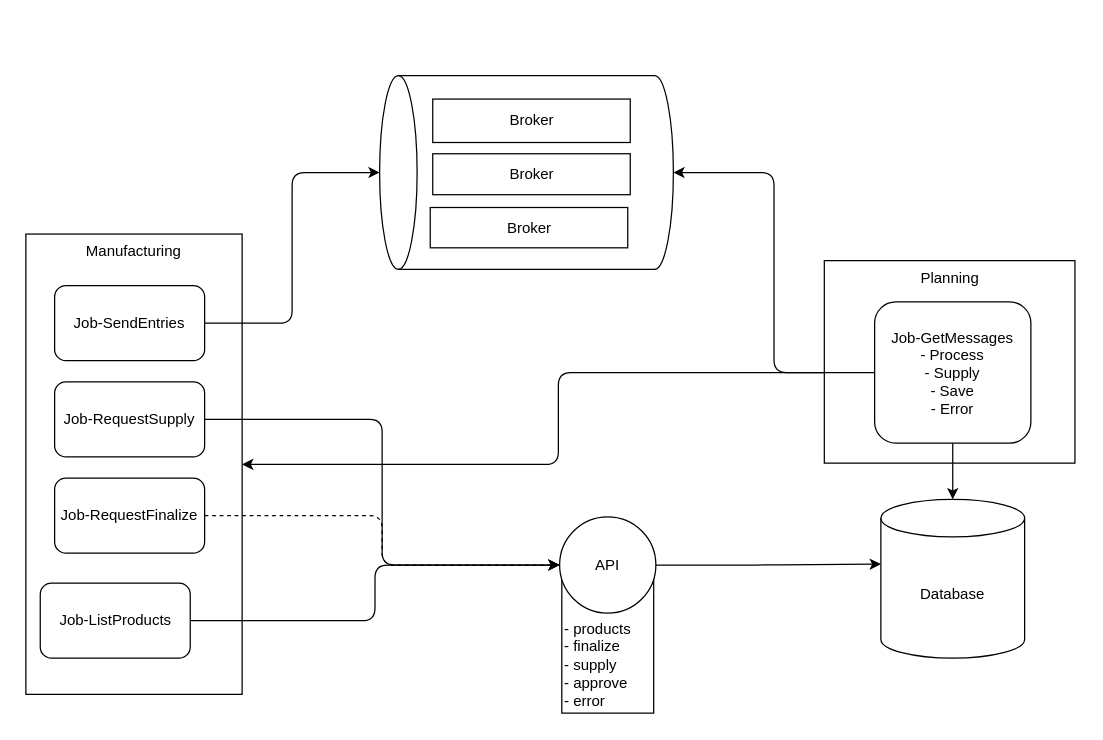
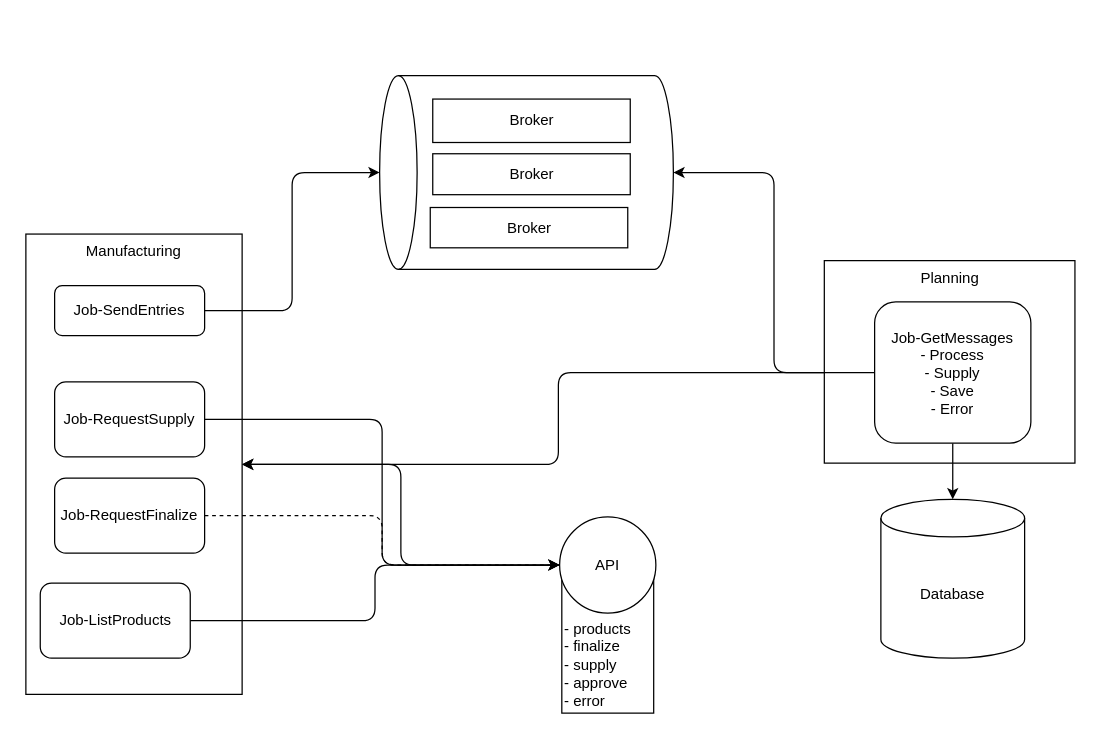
- <mxCell id="12" value="Job-SendEntries" style="rounded=1;whiteSpace=wrap;html=1;" parent="1" vertex="1"><mxGeometry x="43" y="228" width="120" height="60" as="geometry" /></mxCell>
+ <mxCell id="12" value="Job-SendEntries" style="rounded=1;whiteSpace=wrap;html=1;" parent="1" vertex="1"><mxGeometry x="43" y="228" width="120" height="40" as="geometry" /></mxCell>
- <mxCell id="20" style="edgeStyle=orthogonalEdgeStyle;html=1;entryX=0;entryY=0;entryDx=0;entryDy=51.75;entryPerimeter=0;" parent="1" source="21" target="7" edge="1"><mxGeometry relative="1" as="geometry" /></mxCell>
+ <mxCell id="20" style="edgeStyle=orthogonalEdgeStyle;html=1;" parent="1" source="21" target="5" edge="1"><mxGeometry relative="1" as="geometry" /></mxCell>
